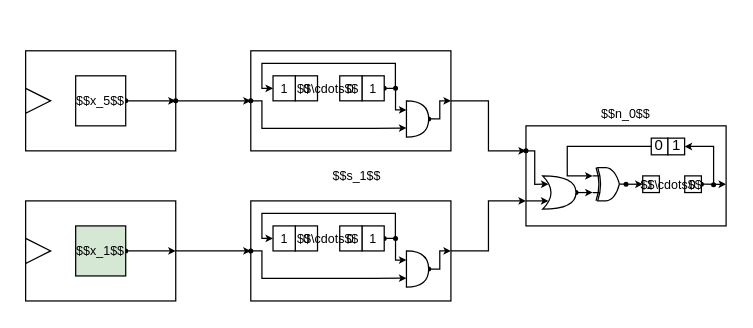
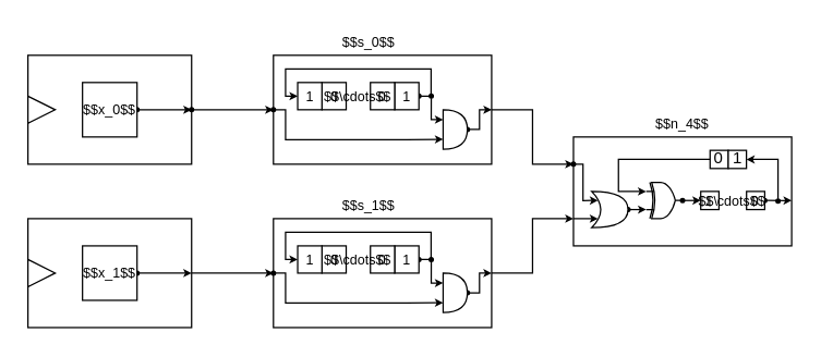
+ <mxCell id="56" value="&lt;font style=&quot;font-size: 10px&quot;&gt;$$s_0$$&lt;/font&gt;" style="text;html=1;strokeColor=none;fillColor=none;align=center;verticalAlign=middle;whiteSpace=wrap;rounded=0;fontSize=10;spacing=0;" vertex="1" parent="1"><mxGeometry x="260" y="20" width="20" height="20" as="geometry" /></mxCell>
- <mxCell id="20" value="$$x_5$$" style="whiteSpace=wrap;html=1;aspect=fixed;rounded=0;fontSize=10;align=center;spacing=0;" parent="16" vertex="1"><mxGeometry x="40" y="20" width="40" height="40" as="geometry" /></mxCell>
+ <mxCell id="20" value="$$x_0$$" style="whiteSpace=wrap;html=1;aspect=fixed;rounded=0;fontSize=10;align=center;spacing=0;" parent="16" vertex="1"><mxGeometry x="40" y="20" width="40" height="40" as="geometry" /></mxCell>
- <mxCell id="58" value="&lt;font style=&quot;font-size: 10px&quot;&gt;$$n_0$$&lt;/font&gt;" style="text;html=1;strokeColor=none;fillColor=none;align=center;verticalAlign=middle;whiteSpace=wrap;rounded=0;fontSize=10;spacing=0;" vertex="1" parent="1"><mxGeometry x="490" y="80" width="20" height="20" as="geometry" /></mxCell>
+ <mxCell id="58" value="&lt;font style=&quot;font-size: 10px&quot;&gt;$$n_4$$&lt;/font&gt;" style="text;html=1;strokeColor=none;fillColor=none;align=center;verticalAlign=middle;whiteSpace=wrap;rounded=0;fontSize=10;spacing=0;" vertex="1" parent="1"><mxGeometry x="490" y="80" width="20" height="20" as="geometry" /></mxCell>
- <mxCell id="57" value="&lt;font style=&quot;font-size: 10px&quot;&gt;$$s_1$$&lt;/font&gt;" style="text;html=1;strokeColor=none;fillColor=none;align=center;verticalAlign=middle;whiteSpace=wrap;rounded=0;fontSize=10;spacing=0;" vertex="1" parent="1"><mxGeometry x="275" y="130" width="20" height="20" as="geometry" /></mxCell>
+ <mxCell id="57" value="&lt;font style=&quot;font-size: 10px&quot;&gt;$$s_1$$&lt;/font&gt;" style="text;html=1;strokeColor=none;fillColor=none;align=center;verticalAlign=middle;whiteSpace=wrap;rounded=0;fontSize=10;spacing=0;" vertex="1" parent="1"><mxGeometry x="260" y="140" width="20" height="20" as="geometry" /></mxCell>
- <mxCell id="25" value="$$x_1$$" style="whiteSpace=wrap;html=1;aspect=fixed;rounded=0;fontSize=10;align=center;spacing=0;fillColor=#d5e8d4;" vertex="1" parent="21"><mxGeometry x="40" y="20" width="40" height="40" as="geometry" /></mxCell>
+ <mxCell id="25" value="$$x_1$$" style="whiteSpace=wrap;html=1;aspect=fixed;rounded=0;fontSize=10;align=center;spacing=0;" vertex="1" parent="21"><mxGeometry x="40" y="20" width="40" height="40" as="geometry" /></mxCell>
